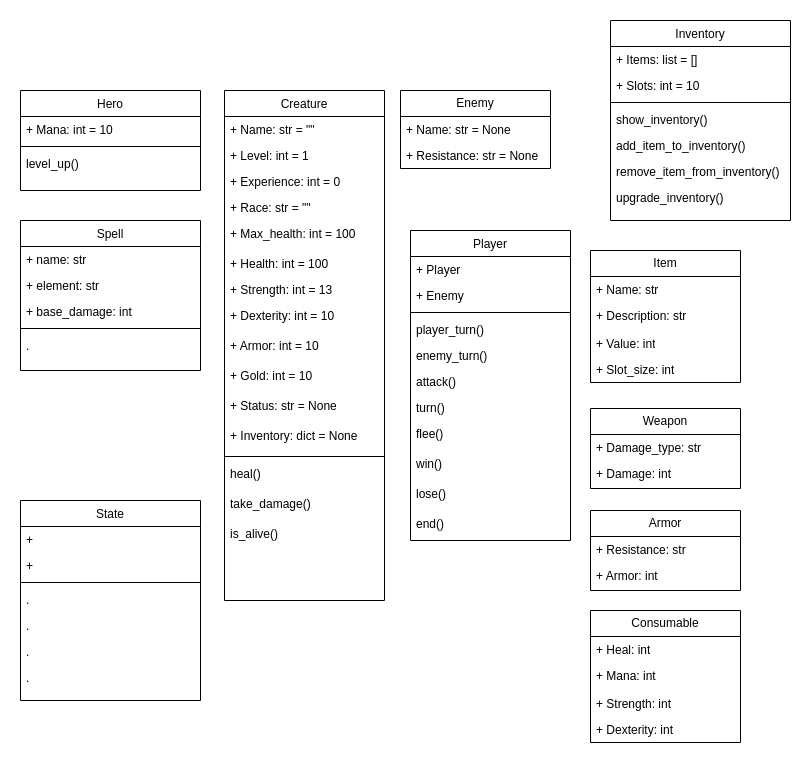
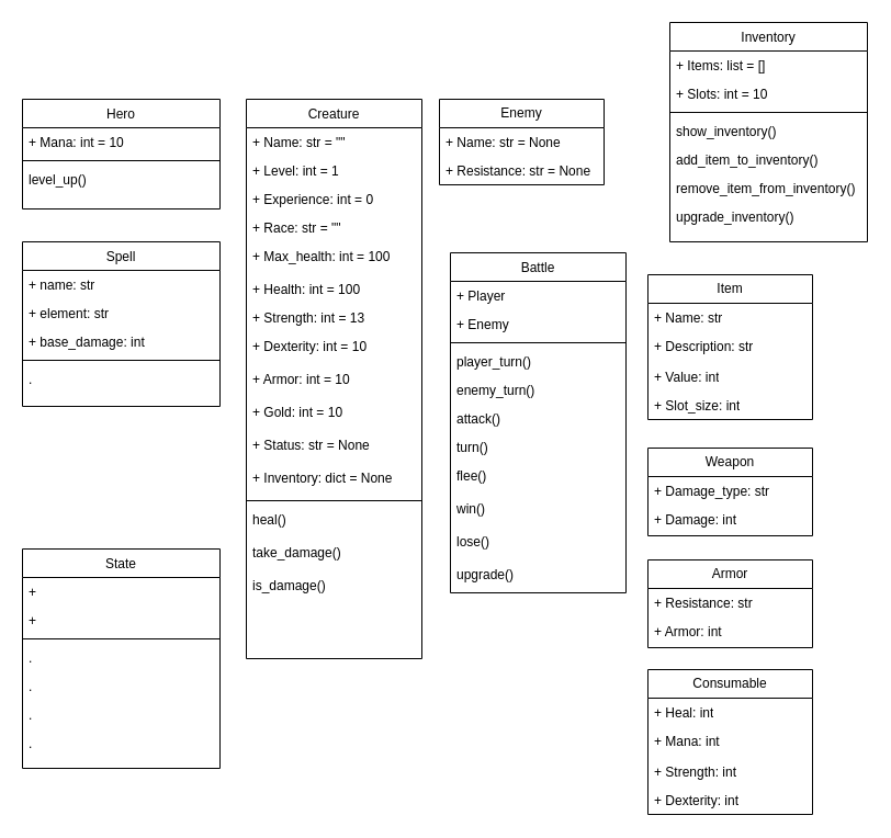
- <mxCell id="22" value="Player" style="swimlane;fontStyle=0;align=center;verticalAlign=top;childLayout=stackLayout;horizontal=1;startSize=26;horizontalStack=0;resizeParent=1;resizeLast=0;collapsible=1;marginBottom=0;rounded=0;shadow=0;strokeWidth=1;" parent="1" vertex="1"><mxGeometry x="410" y="230" width="160" height="310" as="geometry"><mxRectangle x="550" y="140" width="160" height="26" as="alternateBounds" /></mxGeometry></mxCell>
+ <mxCell id="22" value="Battle" style="swimlane;fontStyle=0;align=center;verticalAlign=top;childLayout=stackLayout;horizontal=1;startSize=26;horizontalStack=0;resizeParent=1;resizeLast=0;collapsible=1;marginBottom=0;rounded=0;shadow=0;strokeWidth=1;" parent="1" vertex="1"><mxGeometry x="410" y="230" width="160" height="310" as="geometry"><mxRectangle x="550" y="140" width="160" height="26" as="alternateBounds" /></mxGeometry></mxCell>
- <mxCell id="33" value="end()" style="text;align=left;verticalAlign=top;spacingLeft=4;spacingRight=4;overflow=hidden;rotatable=0;points=[[0,0.5],[1,0.5]];portConstraint=eastwest;" parent="22" vertex="1"><mxGeometry y="280" width="160" height="30" as="geometry" /></mxCell>
+ <mxCell id="33" value="upgrade()" style="text;align=left;verticalAlign=top;spacingLeft=4;spacingRight=4;overflow=hidden;rotatable=0;points=[[0,0.5],[1,0.5]];portConstraint=eastwest;" parent="22" vertex="1"><mxGeometry y="280" width="160" height="30" as="geometry" /></mxCell>
- <mxCell id="18" value="is_alive()" style="text;align=left;verticalAlign=top;spacingLeft=4;spacingRight=4;overflow=hidden;rotatable=0;points=[[0,0.5],[1,0.5]];portConstraint=eastwest;" parent="2" vertex="1"><mxGeometry y="430" width="160" height="30" as="geometry" /></mxCell>
+ <mxCell id="18" value="is_damage()" style="text;align=left;verticalAlign=top;spacingLeft=4;spacingRight=4;overflow=hidden;rotatable=0;points=[[0,0.5],[1,0.5]];portConstraint=eastwest;" parent="2" vertex="1"><mxGeometry y="430" width="160" height="30" as="geometry" /></mxCell>
